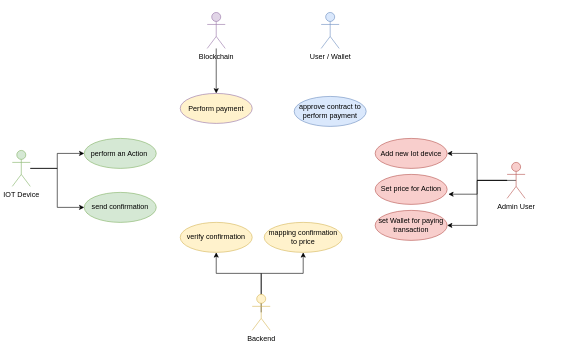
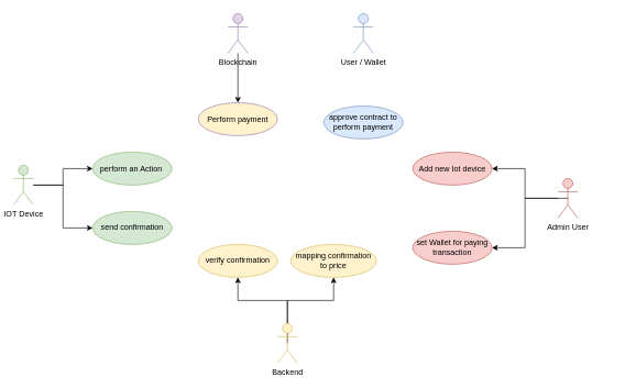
- <mxCell id="14" value="Set price for Action" style="ellipse;whiteSpace=wrap;html=1;fillColor=#f8cecc;strokeColor=#b85450;" vertex="1" parent="1"><mxGeometry x="625" y="290" width="120" height="50" as="geometry" /></mxCell>
- <mxCell id="23" style="edgeStyle=orthogonalEdgeStyle;rounded=0;orthogonalLoop=1;jettySize=auto;html=1;entryX=1.017;entryY=0.66;entryDx=0;entryDy=0;entryPerimeter=0;" edge="1" parent="1" source="9" target="14"><mxGeometry relative="1" as="geometry" /></mxCell>
